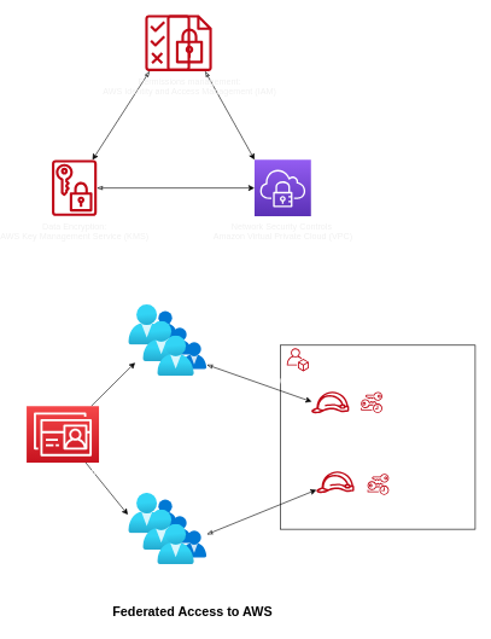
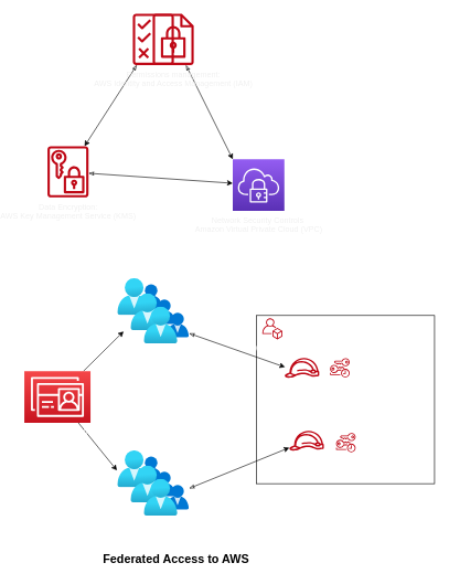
- <mxCell id="5" value="&lt;span style=&quot;color: rgb(240 , 240 , 240)&quot;&gt;Network Security Controls&amp;nbsp;&lt;/span&gt;&lt;br style=&quot;color: rgb(240 , 240 , 240)&quot;&gt;&lt;span style=&quot;color: rgb(240 , 240 , 240)&quot;&gt;Amazon Virtual Private Cloud (VPC)&lt;/span&gt;" style="sketch=0;points=[[0,0,0],[0.25,0,0],[0.5,0,0],[0.75,0,0],[1,0,0],[0,1,0],[0.25,1,0],[0.5,1,0],[0.75,1,0],[1,1,0],[0,0.25,0],[0,0.5,0],[0,0.75,0],[1,0.25,0],[1,0.5,0],[1,0.75,0]];outlineConnect=0;fontColor=#232F3E;gradientColor=#945DF2;gradientDirection=north;fillColor=#5A30B5;strokeColor=#ffffff;dashed=0;verticalLabelPosition=bottom;verticalAlign=top;align=center;html=1;fontSize=12;fontStyle=0;aspect=fixed;shape=mxgraph.aws4.resourceIcon;resIcon=mxgraph.aws4.client_vpn;" parent="1" vertex="1"><mxGeometry x="335" y="220" width="78" height="78" as="geometry" /></mxCell>
+ <mxCell id="5" value="&lt;span style=&quot;color: rgb(240 , 240 , 240)&quot;&gt;Network Security Controls&amp;nbsp;&lt;/span&gt;&lt;br style=&quot;color: rgb(240 , 240 , 240)&quot;&gt;&lt;span style=&quot;color: rgb(240 , 240 , 240)&quot;&gt;Amazon Virtual Private Cloud (VPC)&lt;/span&gt;" style="sketch=0;points=[[0,0,0],[0.25,0,0],[0.5,0,0],[0.75,0,0],[1,0,0],[0,1,0],[0.25,1,0],[0.5,1,0],[0.75,1,0],[1,1,0],[0,0.25,0],[0,0.5,0],[0,0.75,0],[1,0.25,0],[1,0.5,0],[1,0.75,0]];outlineConnect=0;fontColor=#232F3E;gradientColor=#945DF2;gradientDirection=north;fillColor=#5A30B5;strokeColor=#ffffff;dashed=0;verticalLabelPosition=bottom;verticalAlign=top;align=center;html=1;fontSize=12;fontStyle=0;aspect=fixed;shape=mxgraph.aws4.resourceIcon;resIcon=mxgraph.aws4.client_vpn;" parent="1" vertex="1"><mxGeometry x="335" y="240" width="78" height="78" as="geometry" /></mxCell>
